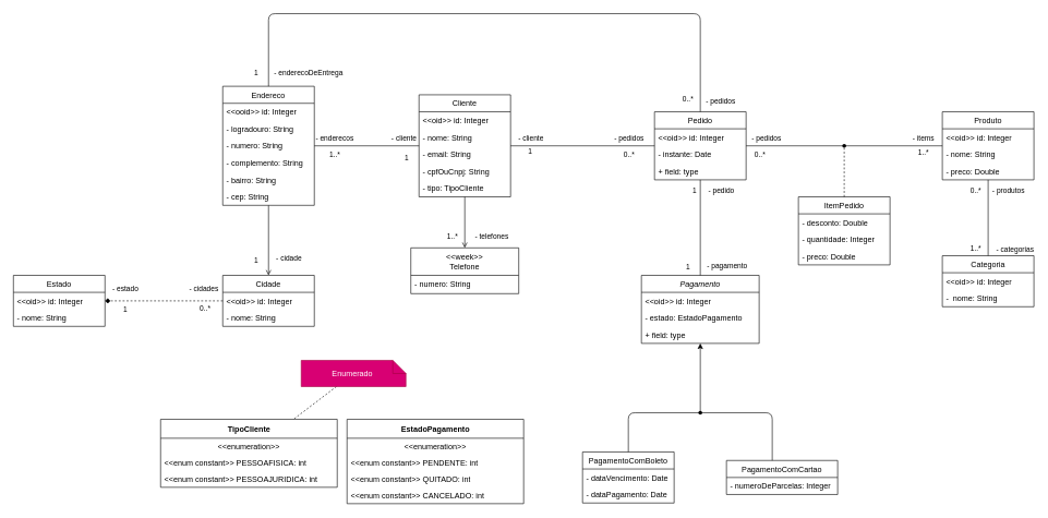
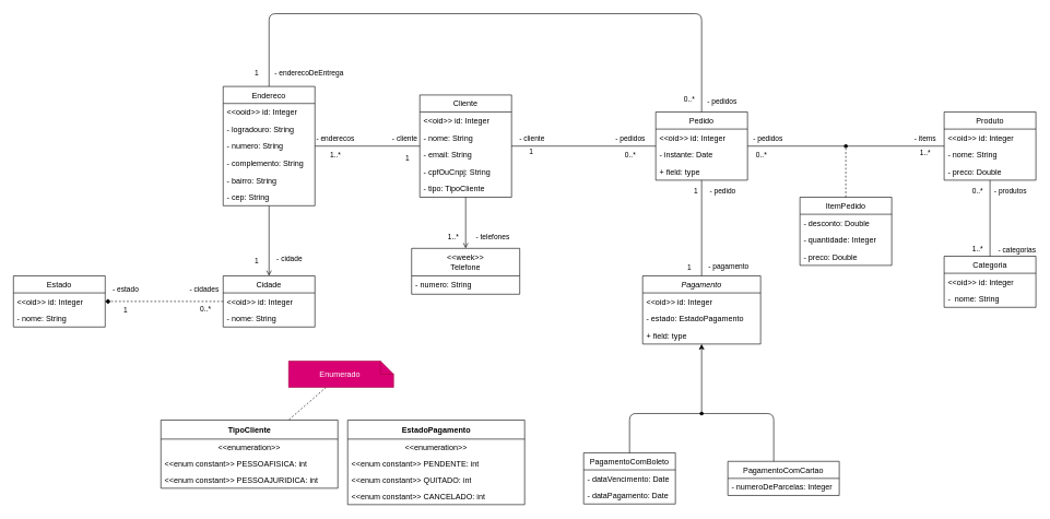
- <mxCell id="82" value="Enumerado&amp;nbsp;" style="shape=note;size=20;whiteSpace=wrap;html=1;fillColor=#d80073;fontColor=#ffffff;strokeColor=#A50040;" parent="1" vertex="1"><mxGeometry x="460" y="550" width="160" height="40" as="geometry" /></mxCell>
+ <mxCell id="82" value="Enumerado&amp;nbsp;" style="shape=note;size=20;whiteSpace=wrap;html=1;fillColor=#d80073;fontColor=#ffffff;strokeColor=#A50040;" parent="1" vertex="1"><mxGeometry x="440" y="550" width="160" height="40" as="geometry" /></mxCell>
